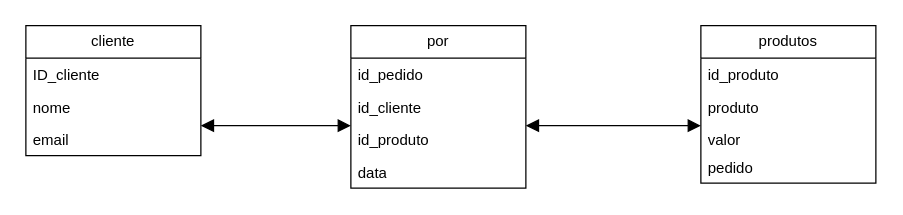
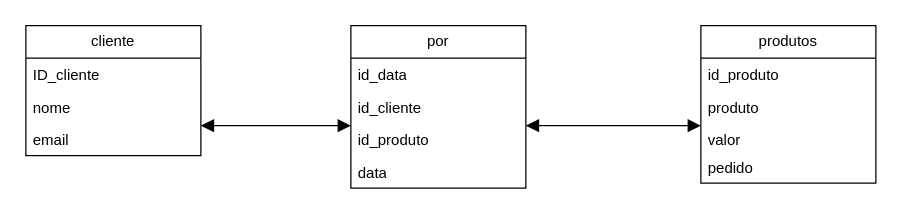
- <mxCell id="7" value="id_pedido" style="text;strokeColor=none;fillColor=none;align=left;verticalAlign=top;spacingLeft=4;spacingRight=4;overflow=hidden;rotatable=0;points=[[0,0.5],[1,0.5]];portConstraint=eastwest;whiteSpace=wrap;html=1;" vertex="1" parent="6"><mxGeometry y="26" width="140" height="26" as="geometry" /></mxCell>
+ <mxCell id="7" value="id_data" style="text;strokeColor=none;fillColor=none;align=left;verticalAlign=top;spacingLeft=4;spacingRight=4;overflow=hidden;rotatable=0;points=[[0,0.5],[1,0.5]];portConstraint=eastwest;whiteSpace=wrap;html=1;" vertex="1" parent="6"><mxGeometry y="26" width="140" height="26" as="geometry" /></mxCell>
